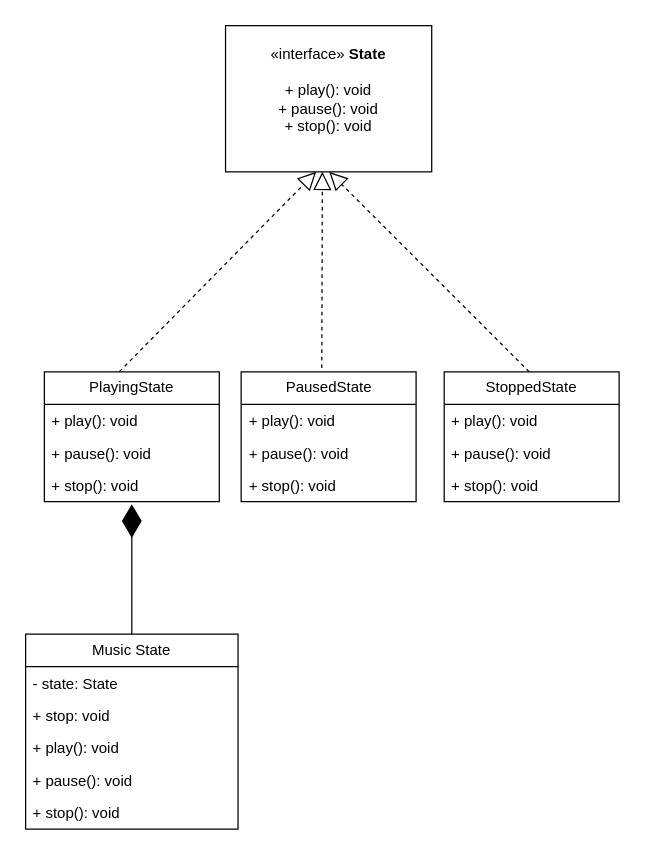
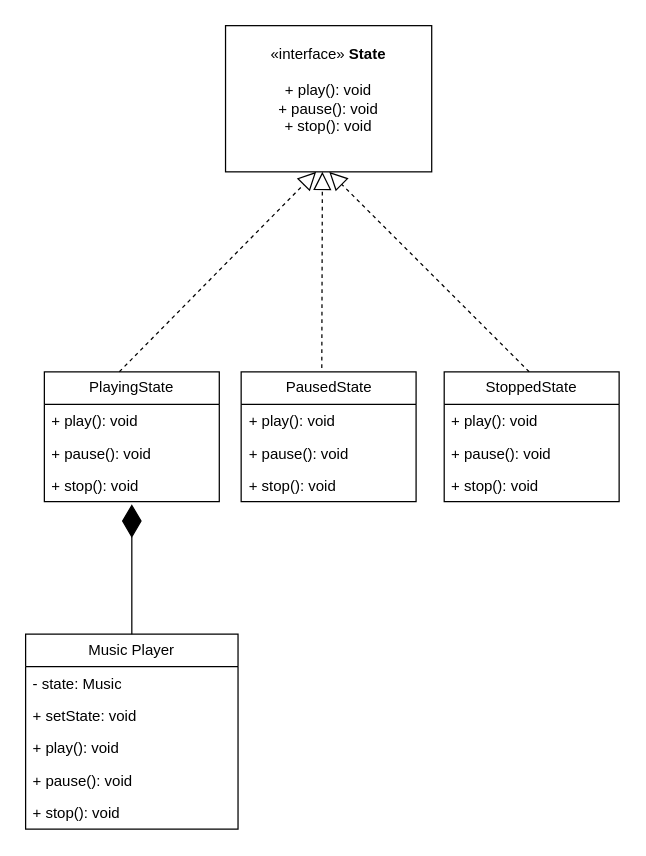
- <mxCell id="2" value="Music State" style="swimlane;fontStyle=0;childLayout=stackLayout;horizontal=1;startSize=26;fillColor=none;horizontalStack=0;resizeParent=1;resizeParentMax=0;resizeLast=0;collapsible=1;marginBottom=0;whiteSpace=wrap;html=1;" parent="1" vertex="1"><mxGeometry x="20" y="507" width="170" height="156" as="geometry"><mxRectangle x="50" y="120" width="110" height="30" as="alternateBounds" /></mxGeometry></mxCell>
+ <mxCell id="2" value="Music Player" style="swimlane;fontStyle=0;childLayout=stackLayout;horizontal=1;startSize=26;fillColor=none;horizontalStack=0;resizeParent=1;resizeParentMax=0;resizeLast=0;collapsible=1;marginBottom=0;whiteSpace=wrap;html=1;" parent="1" vertex="1"><mxGeometry x="20" y="507" width="170" height="156" as="geometry"><mxRectangle x="50" y="120" width="110" height="30" as="alternateBounds" /></mxGeometry></mxCell>
- <mxCell id="3" value="- state: State" style="text;strokeColor=none;fillColor=none;align=left;verticalAlign=top;spacingLeft=4;spacingRight=4;overflow=hidden;rotatable=0;points=[[0,0.5],[1,0.5]];portConstraint=eastwest;whiteSpace=wrap;html=1;" parent="2" vertex="1"><mxGeometry y="26" width="170" height="26" as="geometry" /></mxCell>
+ <mxCell id="3" value="- state: Music" style="text;strokeColor=none;fillColor=none;align=left;verticalAlign=top;spacingLeft=4;spacingRight=4;overflow=hidden;rotatable=0;points=[[0,0.5],[1,0.5]];portConstraint=eastwest;whiteSpace=wrap;html=1;" parent="2" vertex="1"><mxGeometry y="26" width="170" height="26" as="geometry" /></mxCell>
- <mxCell id="4" value="+ stop: void" style="text;strokeColor=none;fillColor=none;align=left;verticalAlign=top;spacingLeft=4;spacingRight=4;overflow=hidden;rotatable=0;points=[[0,0.5],[1,0.5]];portConstraint=eastwest;whiteSpace=wrap;html=1;" parent="2" vertex="1"><mxGeometry y="52" width="170" height="26" as="geometry" /></mxCell>
+ <mxCell id="4" value="+ setState: void" style="text;strokeColor=none;fillColor=none;align=left;verticalAlign=top;spacingLeft=4;spacingRight=4;overflow=hidden;rotatable=0;points=[[0,0.5],[1,0.5]];portConstraint=eastwest;whiteSpace=wrap;html=1;" parent="2" vertex="1"><mxGeometry y="52" width="170" height="26" as="geometry" /></mxCell>
